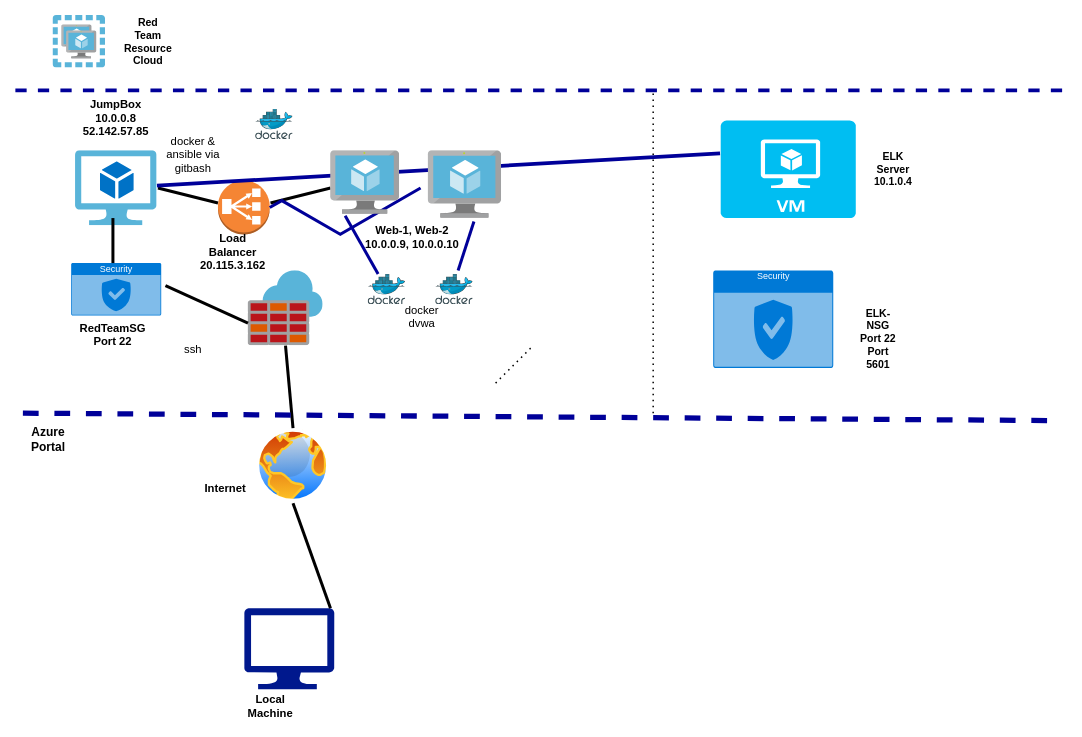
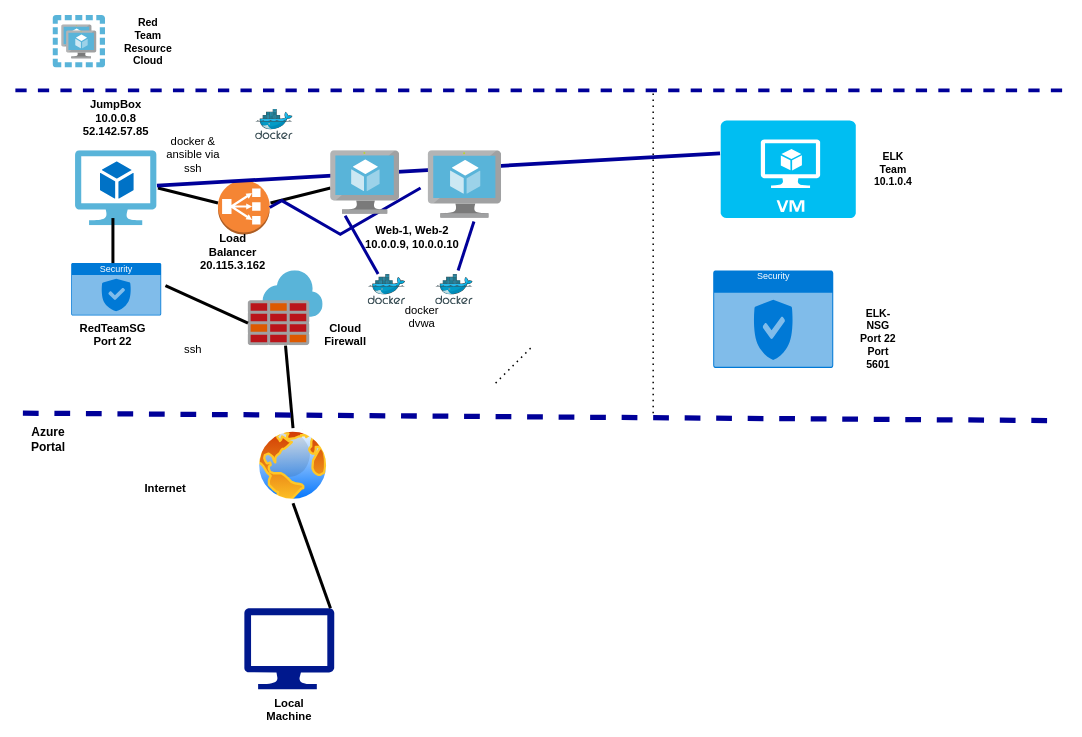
- <mxCell id="26" value="docker &amp;amp; ansible via gitbash" style="text;html=1;strokeColor=none;fillColor=none;align=center;verticalAlign=middle;whiteSpace=wrap;rounded=0;fontSize=15;" parent="1" vertex="1"><mxGeometry x="208.7" y="190" width="95.65" height="30" as="geometry" /></mxCell>
+ <mxCell id="26" value="docker &amp;amp; ansible via ssh" style="text;html=1;strokeColor=none;fillColor=none;align=center;verticalAlign=middle;whiteSpace=wrap;rounded=0;fontSize=15;" parent="1" vertex="1"><mxGeometry x="208.7" y="190" width="95.65" height="30" as="geometry" /></mxCell>
- <mxCell id="41" value="&lt;b&gt;&lt;font style=&quot;font-size: 14px&quot;&gt;ELK Server&lt;br&gt;10.1.0.4&lt;br&gt;&lt;/font&gt;&lt;/b&gt;" style="text;html=1;strokeColor=none;fillColor=none;align=center;verticalAlign=middle;whiteSpace=wrap;rounded=0;" vertex="1" parent="1"><mxGeometry x="1160" y="210" width="60" height="30" as="geometry" /></mxCell>
+ <mxCell id="41" value="&lt;b&gt;&lt;font style=&quot;font-size: 14px&quot;&gt;ELK Team&lt;br&gt;10.1.0.4&lt;br&gt;&lt;/font&gt;&lt;/b&gt;" style="text;html=1;strokeColor=none;fillColor=none;align=center;verticalAlign=middle;whiteSpace=wrap;rounded=0;" vertex="1" parent="1"><mxGeometry x="1160" y="210" width="60" height="30" as="geometry" /></mxCell>
+ <mxCell id="22" value="&lt;b&gt;&lt;font style=&quot;font-size: 15px&quot;&gt;Cloud Firewall&lt;/font&gt;&lt;/b&gt;" style="text;html=1;strokeColor=none;fillColor=none;align=center;verticalAlign=middle;whiteSpace=wrap;rounded=0;" parent="1" vertex="1"><mxGeometry x="430" y="430" width="60" height="30" as="geometry" /></mxCell>
- <mxCell id="23" value="&lt;b&gt;&lt;font style=&quot;font-size: 15px&quot;&gt;Internet&lt;/font&gt;&lt;/b&gt;" style="text;html=1;strokeColor=none;fillColor=none;align=center;verticalAlign=middle;whiteSpace=wrap;rounded=0;" parent="1" vertex="1"><mxGeometry x="270" y="630" width="60" height="40" as="geometry" /></mxCell>
+ <mxCell id="23" value="&lt;b&gt;&lt;font style=&quot;font-size: 15px&quot;&gt;Internet&lt;/font&gt;&lt;/b&gt;" style="text;html=1;strokeColor=none;fillColor=none;align=center;verticalAlign=middle;whiteSpace=wrap;rounded=0;" parent="1" vertex="1"><mxGeometry x="190" y="630" width="60" height="40" as="geometry" /></mxCell>
- <mxCell id="24" value="&lt;font style=&quot;font-size: 15px&quot;&gt;&lt;b&gt;Local Machine&lt;/b&gt;&lt;/font&gt;" style="text;html=1;strokeColor=none;fillColor=none;align=center;verticalAlign=middle;whiteSpace=wrap;rounded=0;" parent="1" vertex="1"><mxGeometry x="330" y="925" width="60" height="30" as="geometry" /></mxCell>
+ <mxCell id="24" value="&lt;font style=&quot;font-size: 15px&quot;&gt;&lt;b&gt;Local Machine&lt;/b&gt;&lt;/font&gt;" style="text;html=1;strokeColor=none;fillColor=none;align=center;verticalAlign=middle;whiteSpace=wrap;rounded=0;" parent="1" vertex="1"><mxGeometry x="355" y="930" width="60" height="30" as="geometry" /></mxCell>
